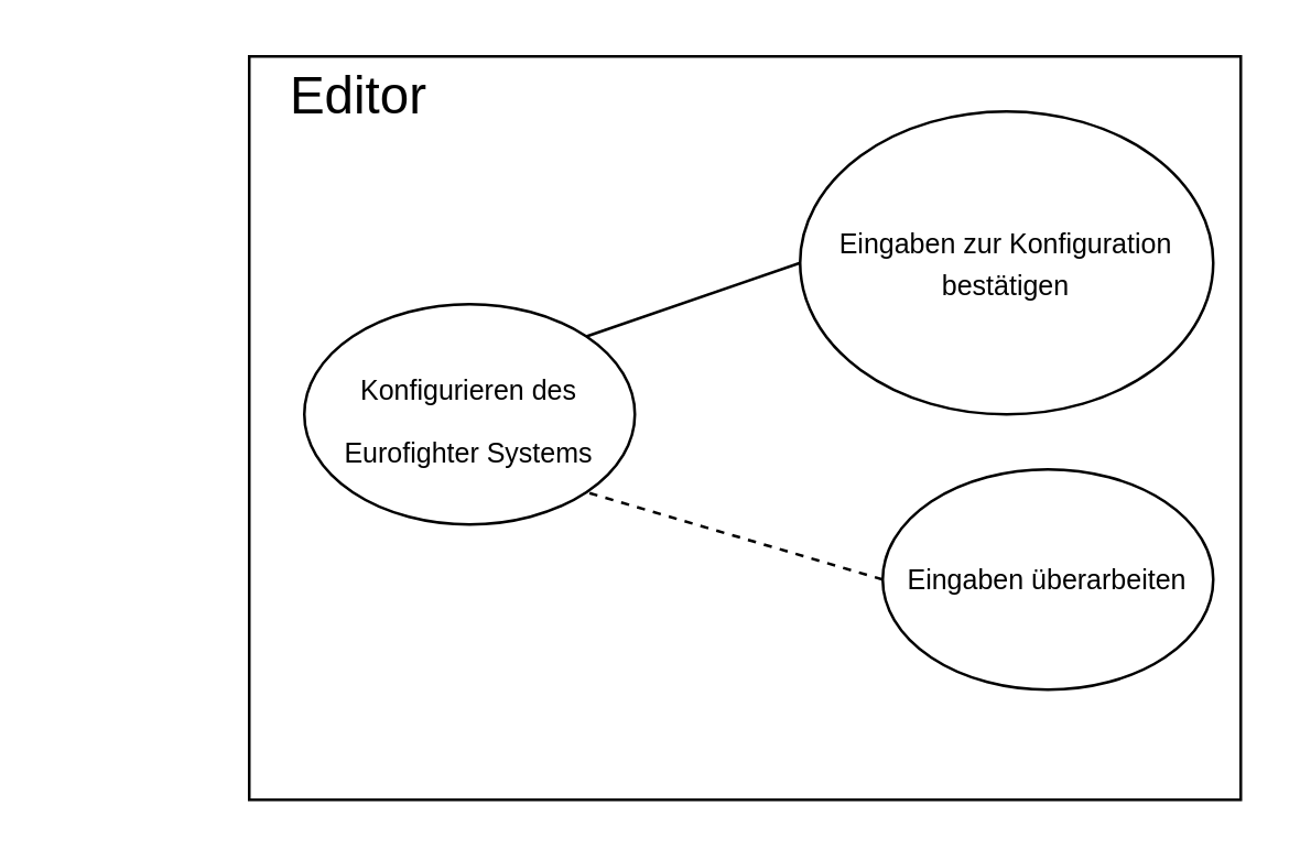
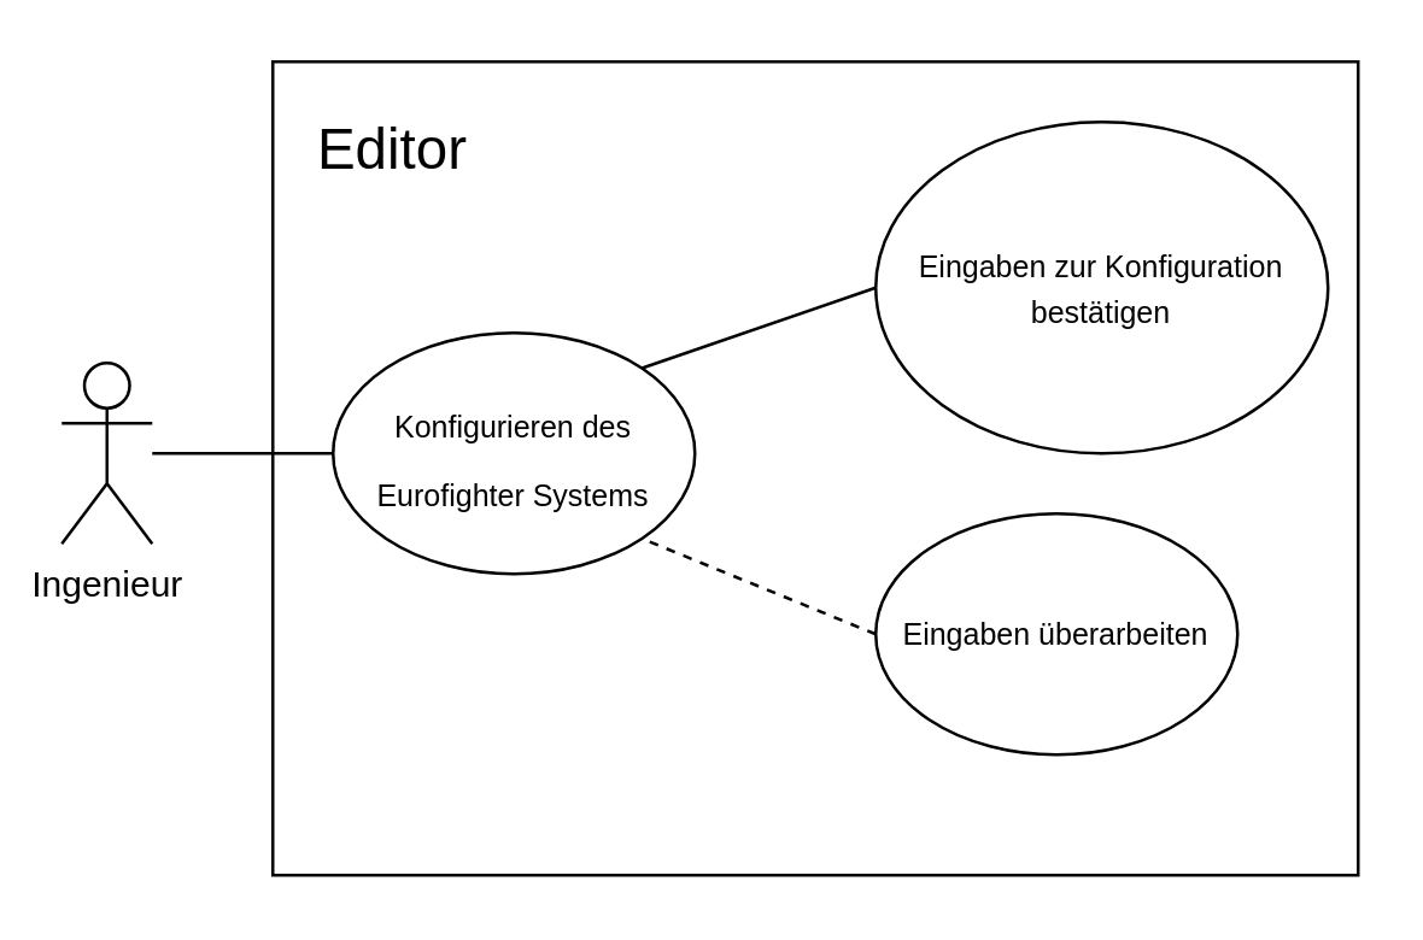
- <mxCell id="5" value="&lt;font style=&quot;font-size: 19px;&quot;&gt;Editor&lt;/font&gt;" style="text;html=1;strokeColor=none;fillColor=none;align=center;verticalAlign=middle;whiteSpace=wrap;rounded=0;" vertex="1" parent="1"><mxGeometry x="100" y="20" width="60" height="30" as="geometry" /></mxCell>
+ <mxCell id="5" value="&lt;font style=&quot;font-size: 19px;&quot;&gt;Editor&lt;/font&gt;" style="text;html=1;strokeColor=none;fillColor=none;align=center;verticalAlign=middle;whiteSpace=wrap;rounded=0;" vertex="1" parent="1"><mxGeometry x="100" y="35" width="60" height="30" as="geometry" /></mxCell>
+ <mxCell id="2" value="Ingenieur" style="shape=umlActor;verticalLabelPosition=bottom;verticalAlign=top;html=1;outlineConnect=0;" vertex="1" parent="1"><mxGeometry x="20" y="120" width="30" height="60" as="geometry" /></mxCell>
+ <mxCell id="10" value="" style="endArrow=none;html=1;rounded=0;fontSize=10;entryX=0;entryY=0.5;entryDx=0;entryDy=0;" edge="1" parent="1" source="2" target="6"><mxGeometry width="50" height="50" relative="1" as="geometry"><mxPoint x="160" y="280" as="sourcePoint" /><mxPoint x="210" y="230" as="targetPoint" /></mxGeometry></mxCell>
- <mxCell id="7" value="Eingaben überarbeiten" style="ellipse;whiteSpace=wrap;html=1;fontSize=10;fillColor=none;" vertex="1" parent="1"><mxGeometry x="320" y="170" width="120" height="80" as="geometry" /></mxCell>
+ <mxCell id="7" value="Eingaben überarbeiten" style="ellipse;whiteSpace=wrap;html=1;fontSize=10;fillColor=none;" vertex="1" parent="1"><mxGeometry x="290" y="170" width="120" height="80" as="geometry" /></mxCell>
